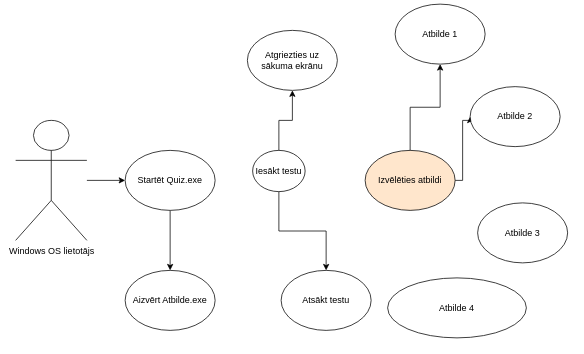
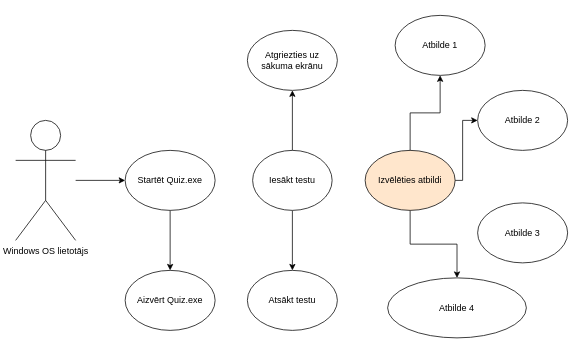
- <mxCell id="14" value="Atbilde 1" style="ellipse;whiteSpace=wrap;html=1;" vertex="1" parent="1"><mxGeometry x="526" y="5" width="120" height="80" as="geometry" /></mxCell>
+ <mxCell id="14" value="Atbilde 1" style="ellipse;whiteSpace=wrap;html=1;" vertex="1" parent="1"><mxGeometry x="526" y="20" width="120" height="80" as="geometry" /></mxCell>
- <mxCell id="13" value="Atbilde 2" style="ellipse;whiteSpace=wrap;html=1;" vertex="1" parent="1"><mxGeometry x="626" y="115" width="120" height="80" as="geometry" /></mxCell>
+ <mxCell id="13" value="Atbilde 2" style="ellipse;whiteSpace=wrap;html=1;" vertex="1" parent="1"><mxGeometry x="636" y="120" width="120" height="80" as="geometry" /></mxCell>
- <mxCell id="19" value="Iesākt testu" style="ellipse;whiteSpace=wrap;html=1;" vertex="1" parent="1"><mxGeometry x="336" y="200" width="70" height="55" as="geometry" /></mxCell>
+ <mxCell id="19" value="Iesākt testu" style="ellipse;whiteSpace=wrap;html=1;" vertex="1" parent="1"><mxGeometry x="336" y="200" width="106" height="80" as="geometry" /></mxCell>
- <mxCell id="3" value="Windows OS lietotājs" style="shape=umlActor;verticalLabelPosition=bottom;verticalAlign=top;html=1;outlineConnect=0;" vertex="1" parent="1"><mxGeometry x="20" y="160" width="95" height="160" as="geometry" /></mxCell>
+ <mxCell id="3" value="Windows OS lietotājs" style="shape=umlActor;verticalLabelPosition=bottom;verticalAlign=top;html=1;outlineConnect=0;" vertex="1" parent="1"><mxGeometry x="20" y="160" width="80" height="160" as="geometry" /></mxCell>
+ <mxCell id="9" style="edgeStyle=orthogonalEdgeStyle;rounded=0;orthogonalLoop=1;jettySize=auto;html=1;entryX=0.5;entryY=0;entryDx=0;entryDy=0;" edge="1" parent="1" source="10" target="11"><mxGeometry relative="1" as="geometry" /></mxCell>
- <mxCell id="6" value="Aizvērt Atbilde.exe" style="ellipse;whiteSpace=wrap;html=1;" vertex="1" parent="1"><mxGeometry x="166" y="360" width="120" height="80" as="geometry" /></mxCell>
+ <mxCell id="6" value="Aizvērt Quiz.exe" style="ellipse;whiteSpace=wrap;html=1;" vertex="1" parent="1"><mxGeometry x="166" y="360" width="120" height="80" as="geometry" /></mxCell>
- <mxCell id="16" value="Atsākt testu" style="ellipse;whiteSpace=wrap;html=1;" vertex="1" parent="1"><mxGeometry x="374" y="360" width="120" height="80" as="geometry" /></mxCell>
+ <mxCell id="16" value="Atsākt testu" style="ellipse;whiteSpace=wrap;html=1;" vertex="1" parent="1"><mxGeometry x="329" y="360" width="120" height="80" as="geometry" /></mxCell>
